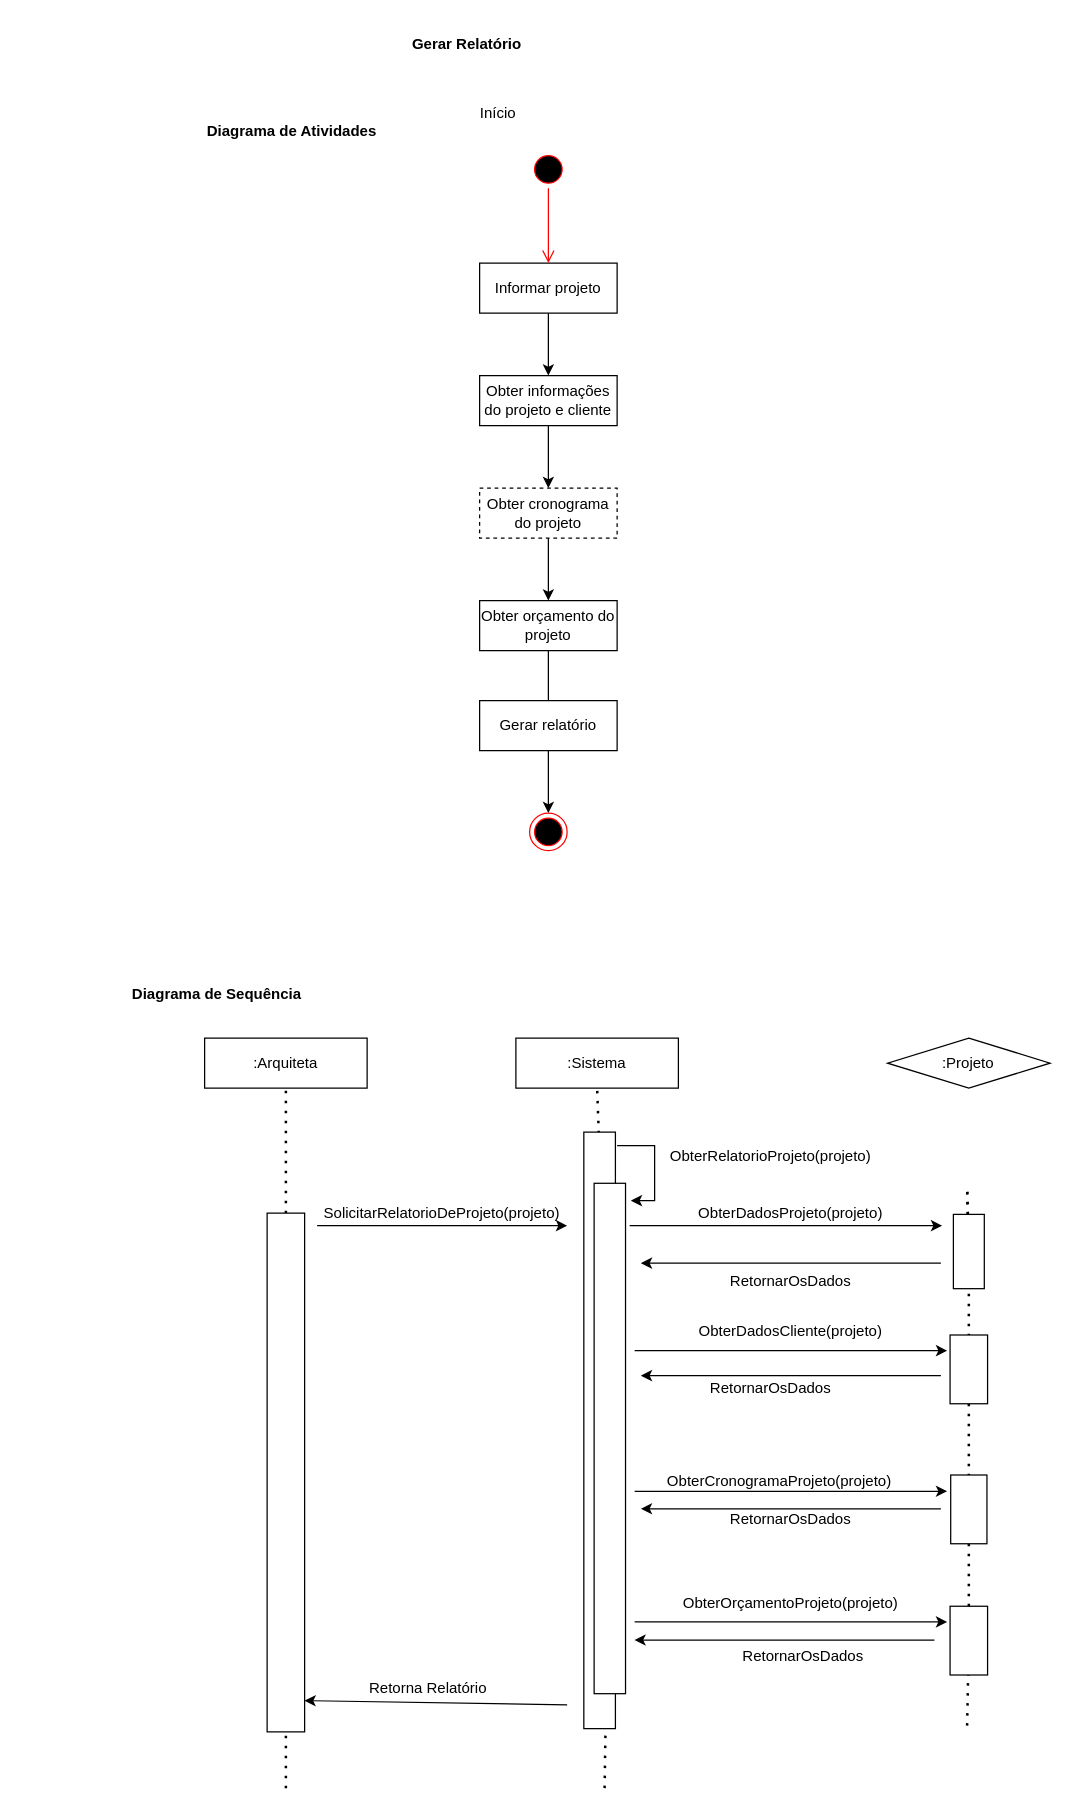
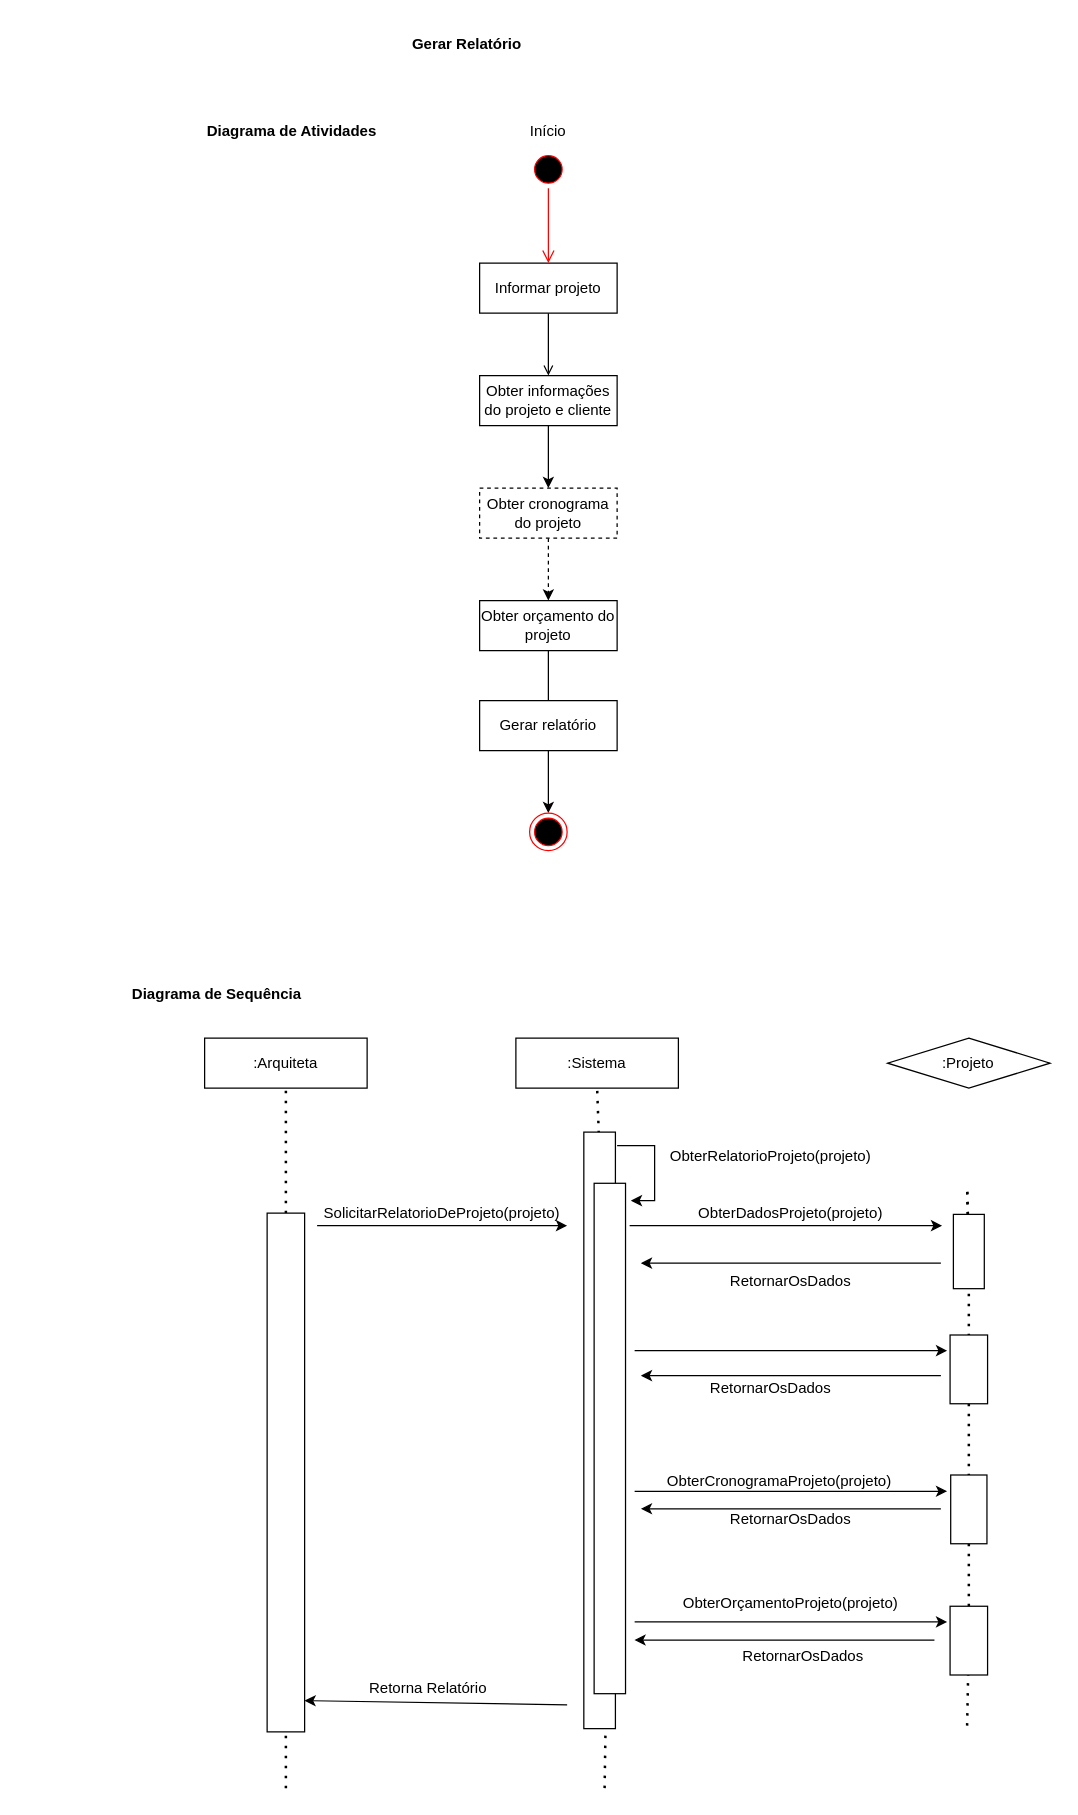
- <mxCell id="12" value="Início" style="text;html=1;strokeColor=none;fillColor=none;align=center;verticalAlign=middle;whiteSpace=wrap;rounded=0;" vertex="1" parent="1"><mxGeometry x="368" y="75" width="60" height="30" as="geometry" /></mxCell>
+ <mxCell id="12" value="Início" style="text;html=1;strokeColor=none;fillColor=none;align=center;verticalAlign=middle;whiteSpace=wrap;rounded=0;" vertex="1" parent="1"><mxGeometry x="408" y="90" width="60" height="30" as="geometry" /></mxCell>
- <mxCell id="8" style="edgeStyle=orthogonalEdgeStyle;rounded=0;orthogonalLoop=1;jettySize=auto;html=1;entryX=0.5;entryY=0;entryDx=0;entryDy=0;" edge="1" parent="1" source="9" target="16"><mxGeometry relative="1" as="geometry" /></mxCell>
+ <mxCell id="8" style="edgeStyle=orthogonalEdgeStyle;rounded=0;orthogonalLoop=1;jettySize=auto;html=1;entryX=0.5;entryY=0;entryDx=0;entryDy=0;endArrow=open;" edge="1" parent="1" source="9" target="16"><mxGeometry relative="1" as="geometry" /></mxCell>
- <mxCell id="17" style="edgeStyle=orthogonalEdgeStyle;rounded=0;orthogonalLoop=1;jettySize=auto;html=1;entryX=0.5;entryY=0;entryDx=0;entryDy=0;" edge="1" parent="1" source="18" target="14"><mxGeometry relative="1" as="geometry" /></mxCell>
+ <mxCell id="17" style="edgeStyle=orthogonalEdgeStyle;rounded=0;orthogonalLoop=1;jettySize=auto;html=1;entryX=0.5;entryY=0;entryDx=0;entryDy=0;dashed=1;" edge="1" parent="1" source="18" target="14"><mxGeometry relative="1" as="geometry" /></mxCell>
- <mxCell id="34" value="ObterDadosCliente(projeto)" style="text;html=1;strokeColor=none;fillColor=none;align=center;verticalAlign=middle;whiteSpace=wrap;rounded=0;" vertex="1" parent="1"><mxGeometry x="542.01" y="1050" width="180" height="30" as="geometry" /></mxCell>
